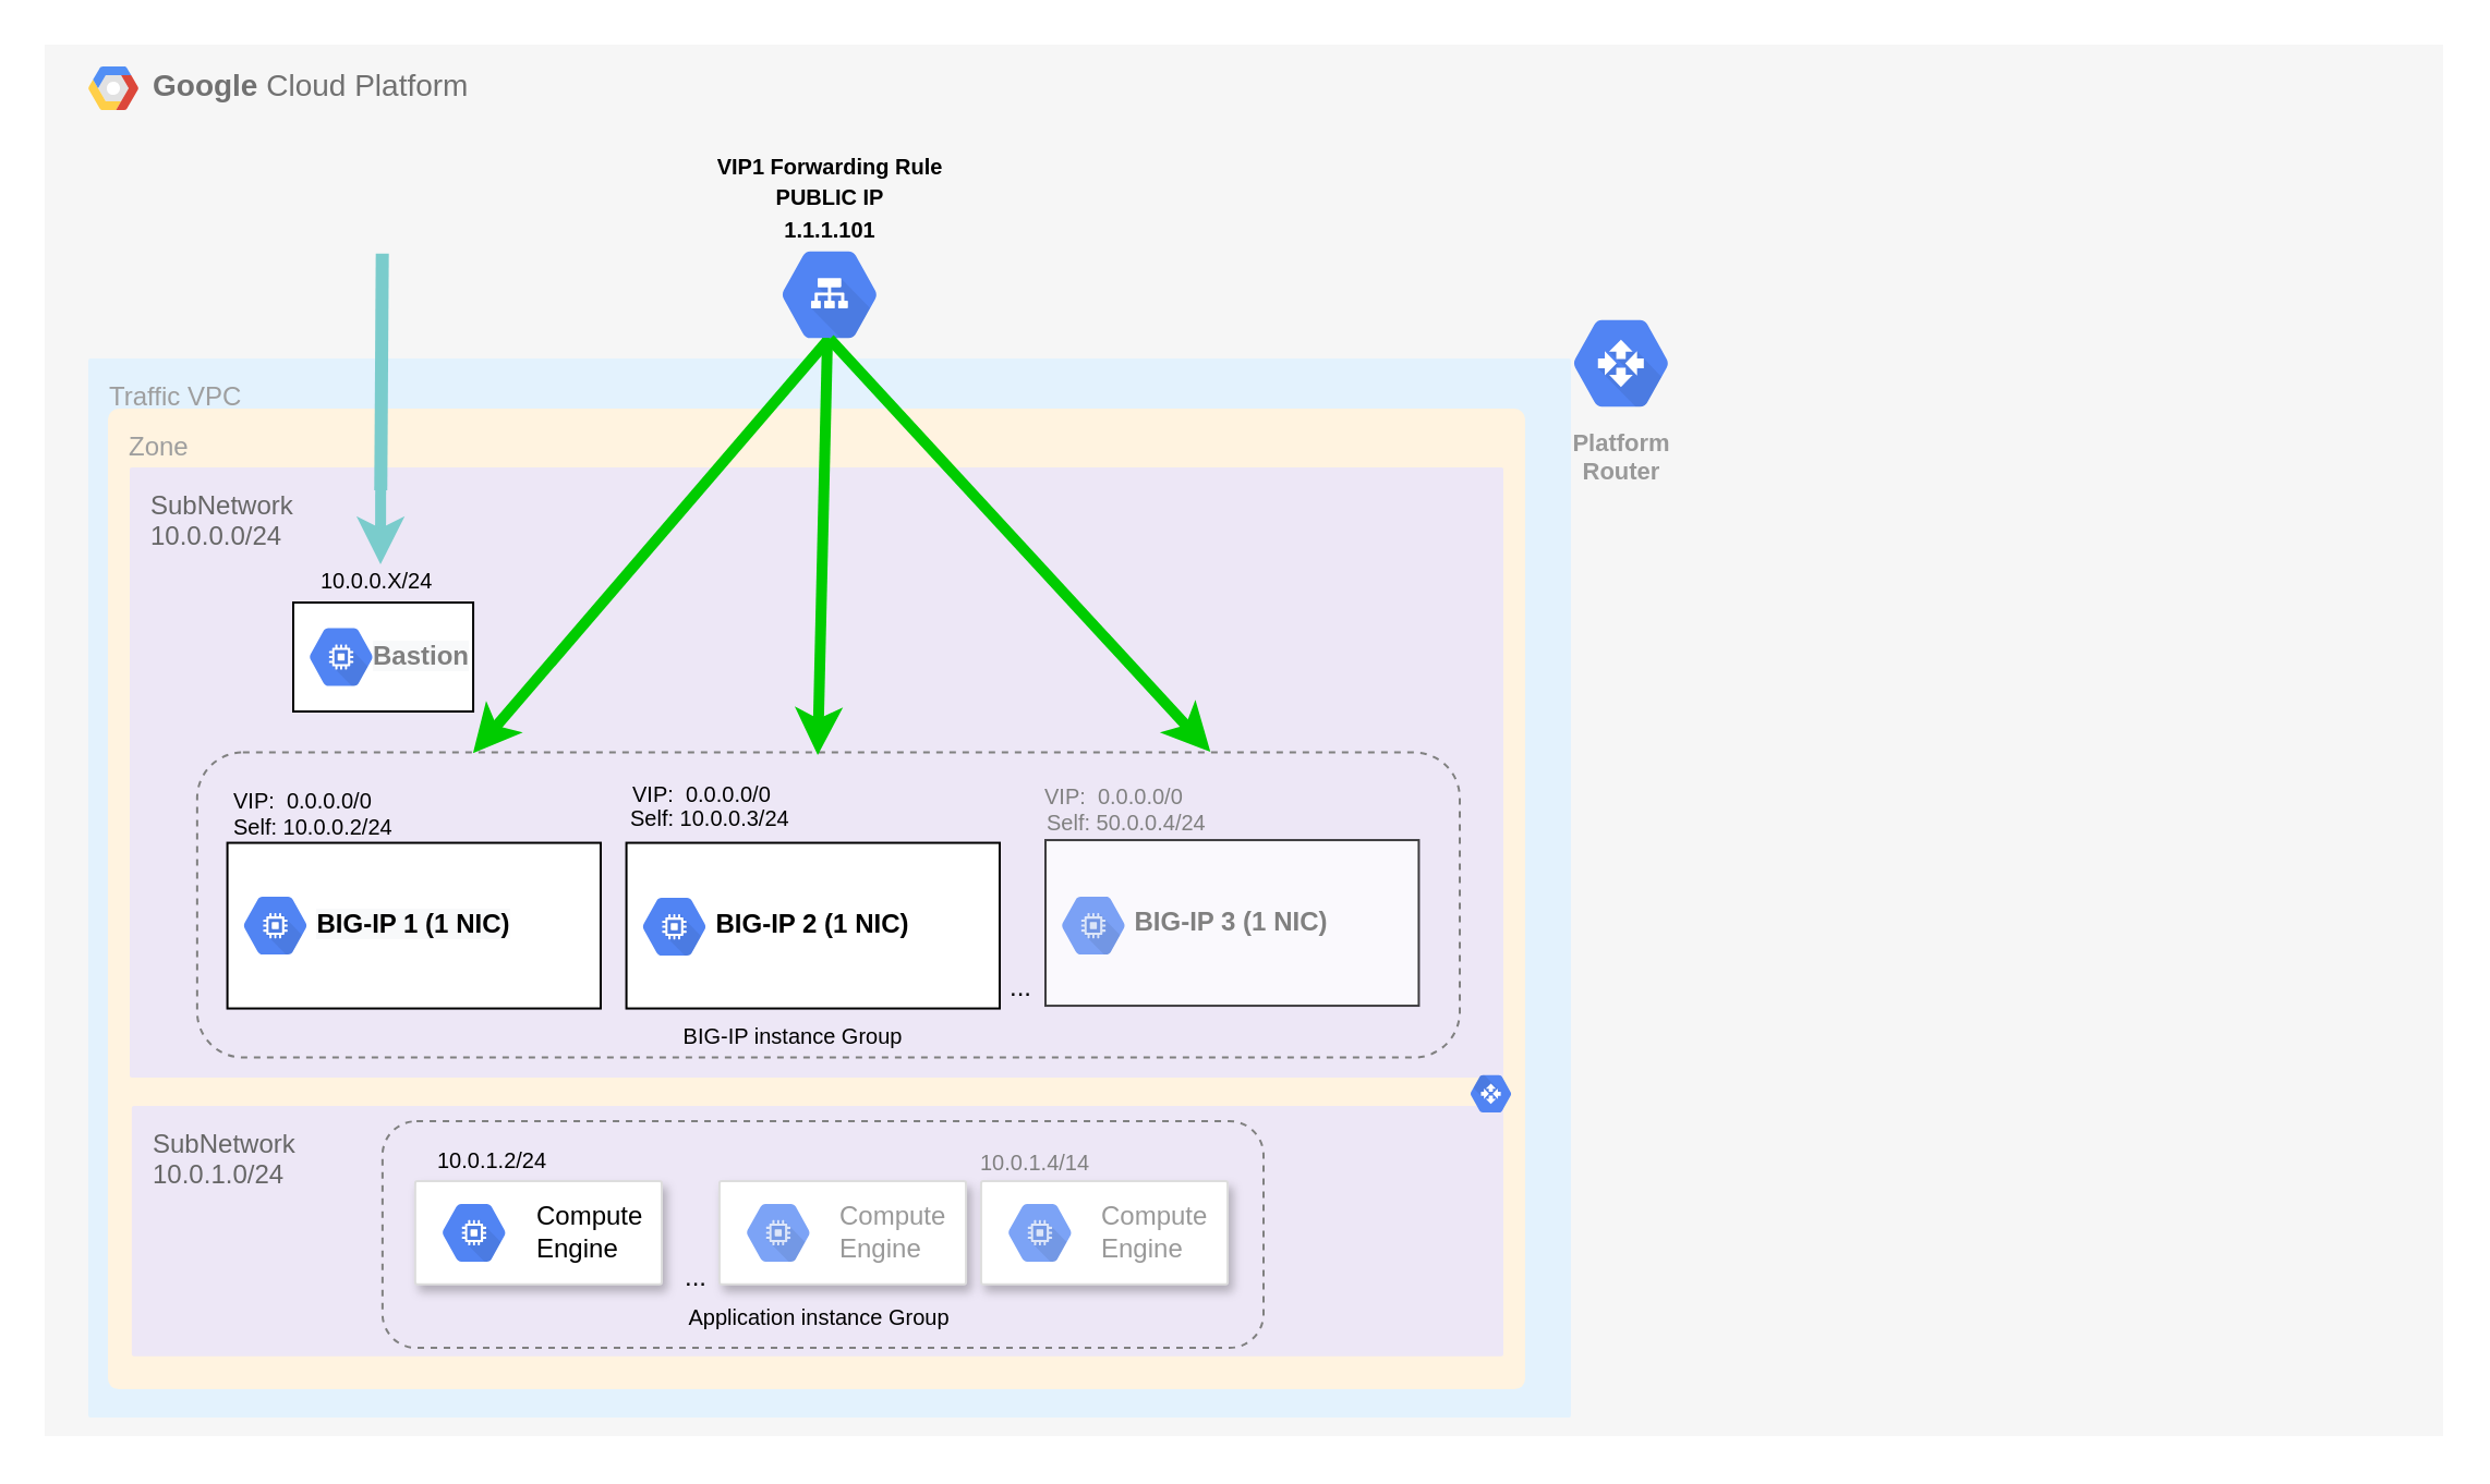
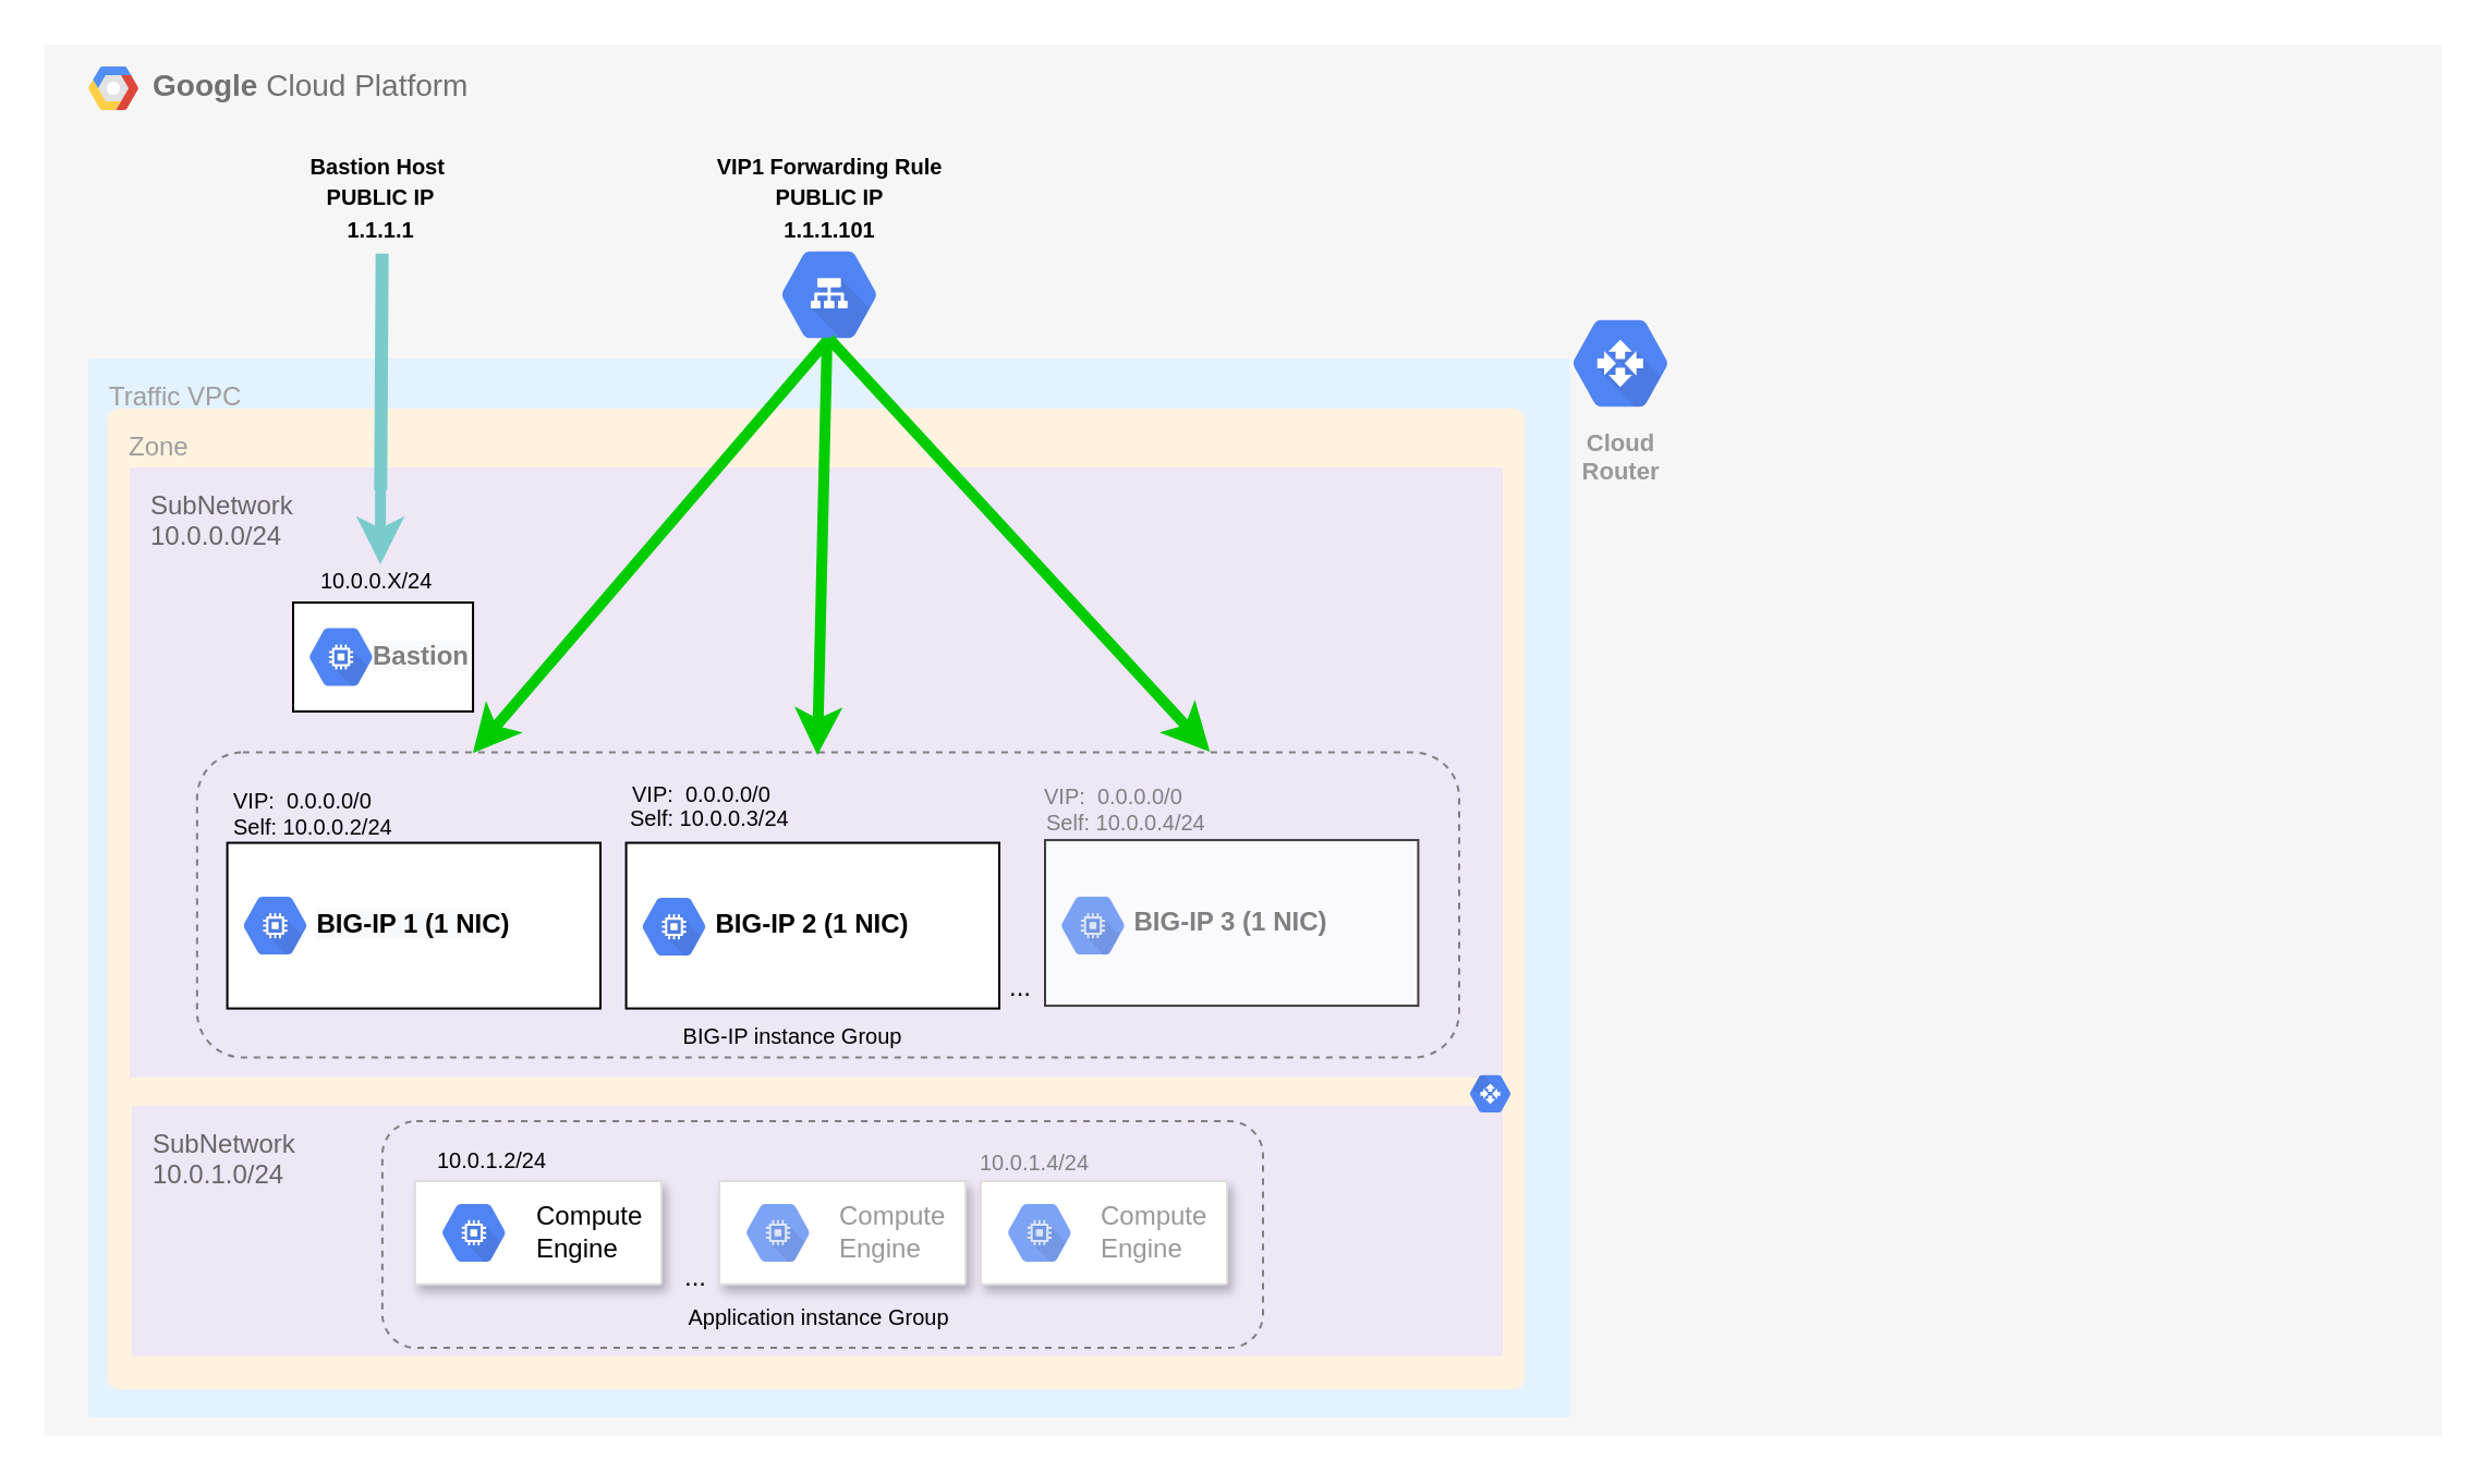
+ <mxCell id="39" value="&lt;font style=&quot;font-size: 10px&quot;&gt;&lt;b&gt;Bastion Host&amp;nbsp;&lt;br&gt;PUBLIC IP&lt;br&gt;1.1.1.1&lt;/b&gt;&lt;br&gt;&lt;/font&gt;" style="text;html=1;align=center;verticalAlign=middle;resizable=0;points=[];autosize=1;" vertex="1" parent="2"><mxGeometry x="114.004" y="44.53" width="80" height="50" as="geometry" /></mxCell>
- <mxCell id="33" value="Platform&#10;Router" style="html=1;fillColor=#5184F3;strokeColor=none;verticalAlign=top;labelPosition=center;verticalLabelPosition=bottom;align=center;spacingTop=-6;fontSize=11;fontStyle=1;fontColor=#999999;shape=mxgraph.gcp2.hexIcon;prIcon=cloud_router" parent="2" vertex="1"><mxGeometry x="690" y="117" width="66" height="58.5" as="geometry" /></mxCell>
+ <mxCell id="33" value="Cloud&#10;Router" style="html=1;fillColor=#5184F3;strokeColor=none;verticalAlign=top;labelPosition=center;verticalLabelPosition=bottom;align=center;spacingTop=-6;fontSize=11;fontStyle=1;fontColor=#999999;shape=mxgraph.gcp2.hexIcon;prIcon=cloud_router" parent="2" vertex="1"><mxGeometry x="690" y="117" width="66" height="58.5" as="geometry" /></mxCell>
- <mxCell id="44" value="&lt;span style=&quot;font-size: 10px&quot;&gt;&lt;font color=&quot;#808080&quot;&gt;Self:&lt;/font&gt;&amp;nbsp;&lt;/span&gt;&lt;font style=&quot;font-size: 10px&quot; color=&quot;#808080&quot;&gt;50.0.0.4/24&lt;/font&gt;" style="text;html=1;align=left;verticalAlign=middle;resizable=0;points=[];autosize=1;" parent="1" vertex="1"><mxGeometry x="477.864" y="366.999" width="90" height="20" as="geometry" /></mxCell>
+ <mxCell id="44" value="&lt;span style=&quot;font-size: 10px&quot;&gt;&lt;font color=&quot;#808080&quot;&gt;Self:&lt;/font&gt;&amp;nbsp;&lt;/span&gt;&lt;font style=&quot;font-size: 10px&quot; color=&quot;#808080&quot;&gt;10.0.0.4/24&lt;/font&gt;" style="text;html=1;align=left;verticalAlign=middle;resizable=0;points=[];autosize=1;" parent="1" vertex="1"><mxGeometry x="477.864" y="366.999" width="90" height="20" as="geometry" /></mxCell>
- <mxCell id="47" value="&lt;font style=&quot;font-size: 10px&quot; color=&quot;#808080&quot;&gt;10.0.1.4/14&lt;/font&gt;" style="text;html=1;align=center;verticalAlign=middle;resizable=0;points=[];autosize=1;" parent="1" vertex="1"><mxGeometry x="439.003" y="523.003" width="70" height="20" as="geometry" /></mxCell>
+ <mxCell id="47" value="&lt;font style=&quot;font-size: 10px&quot; color=&quot;#808080&quot;&gt;10.0.1.4/24&lt;/font&gt;" style="text;html=1;align=center;verticalAlign=middle;resizable=0;points=[];autosize=1;" parent="1" vertex="1"><mxGeometry x="439.003" y="523.003" width="70" height="20" as="geometry" /></mxCell>
